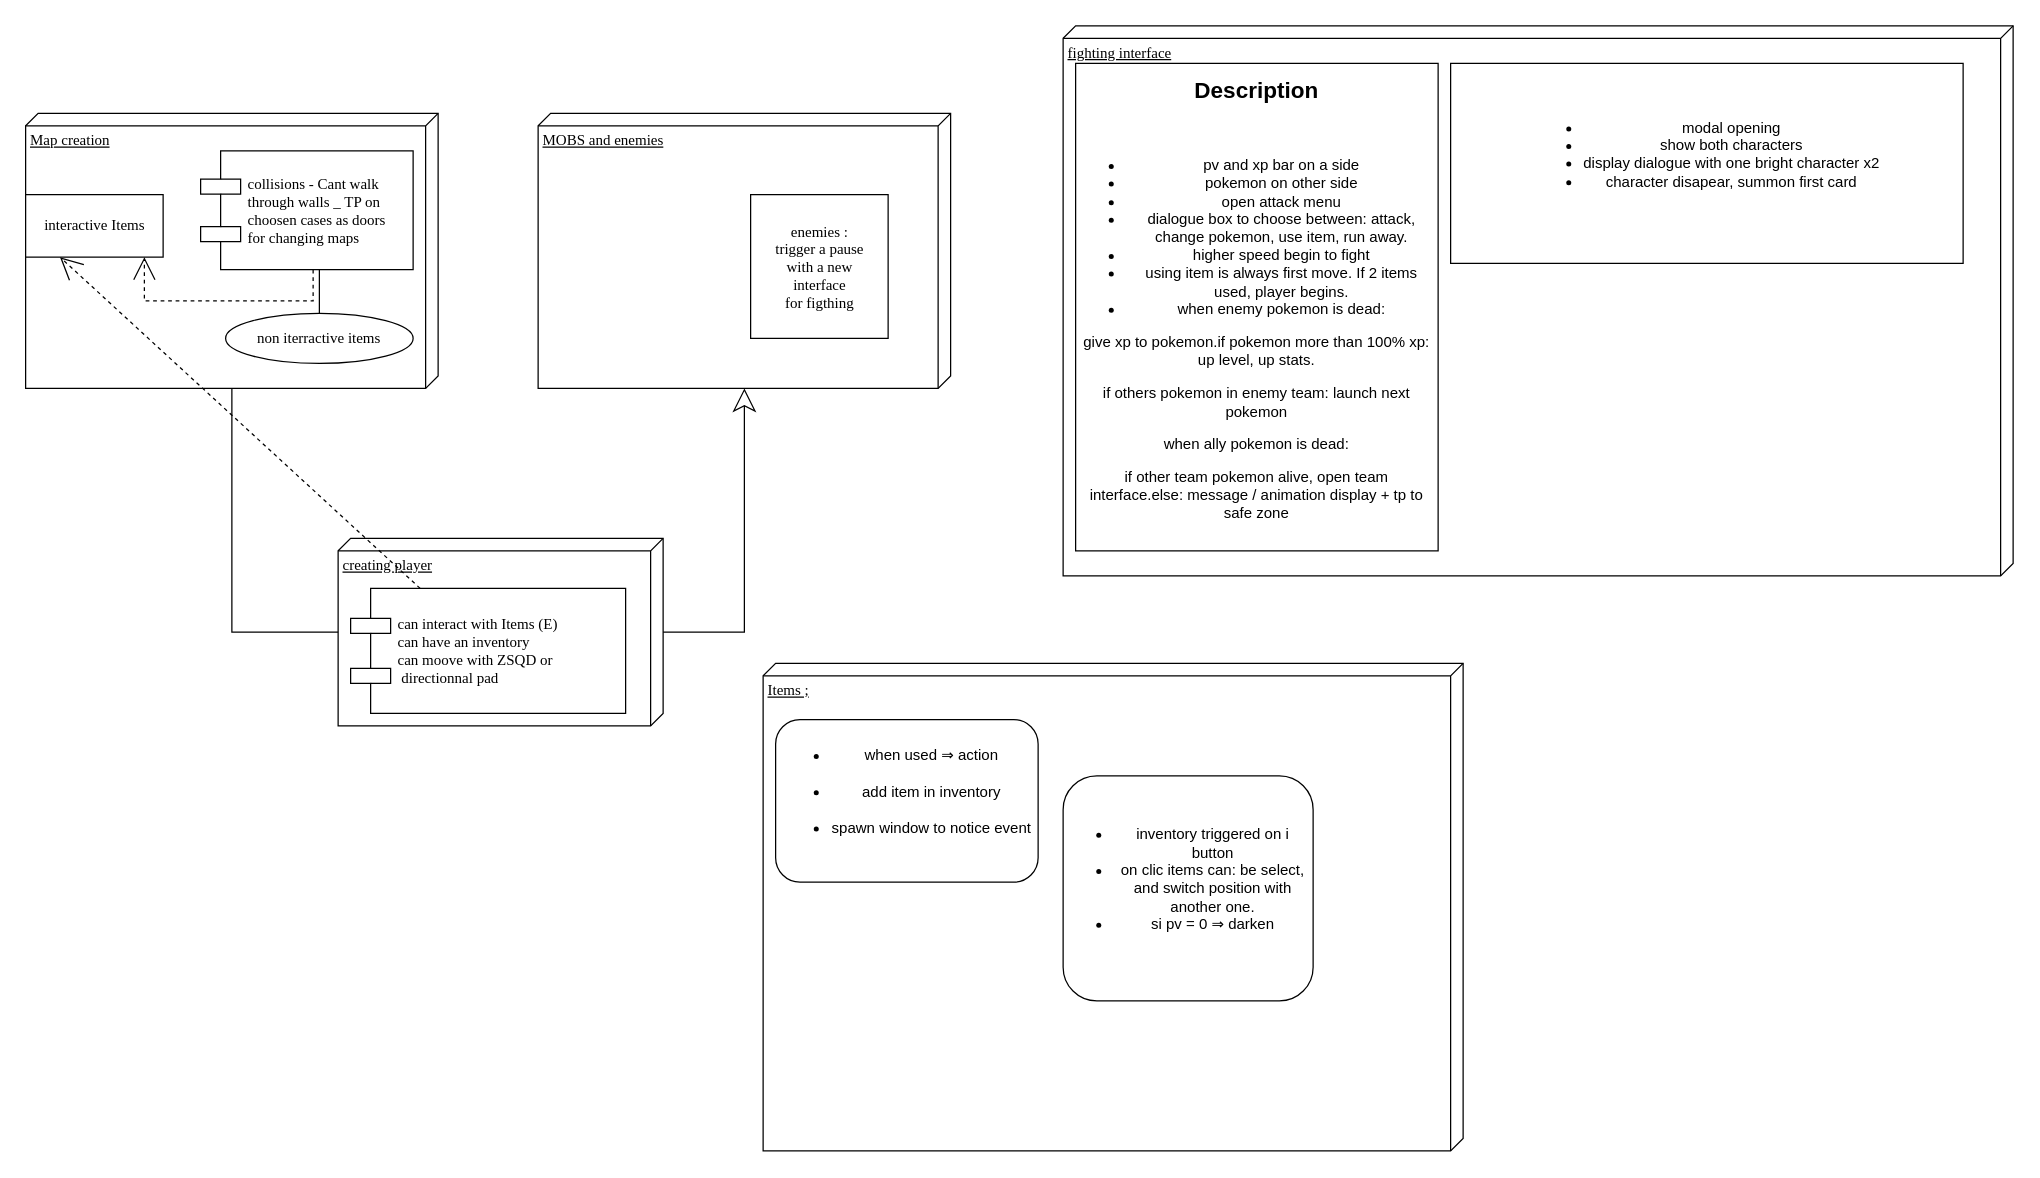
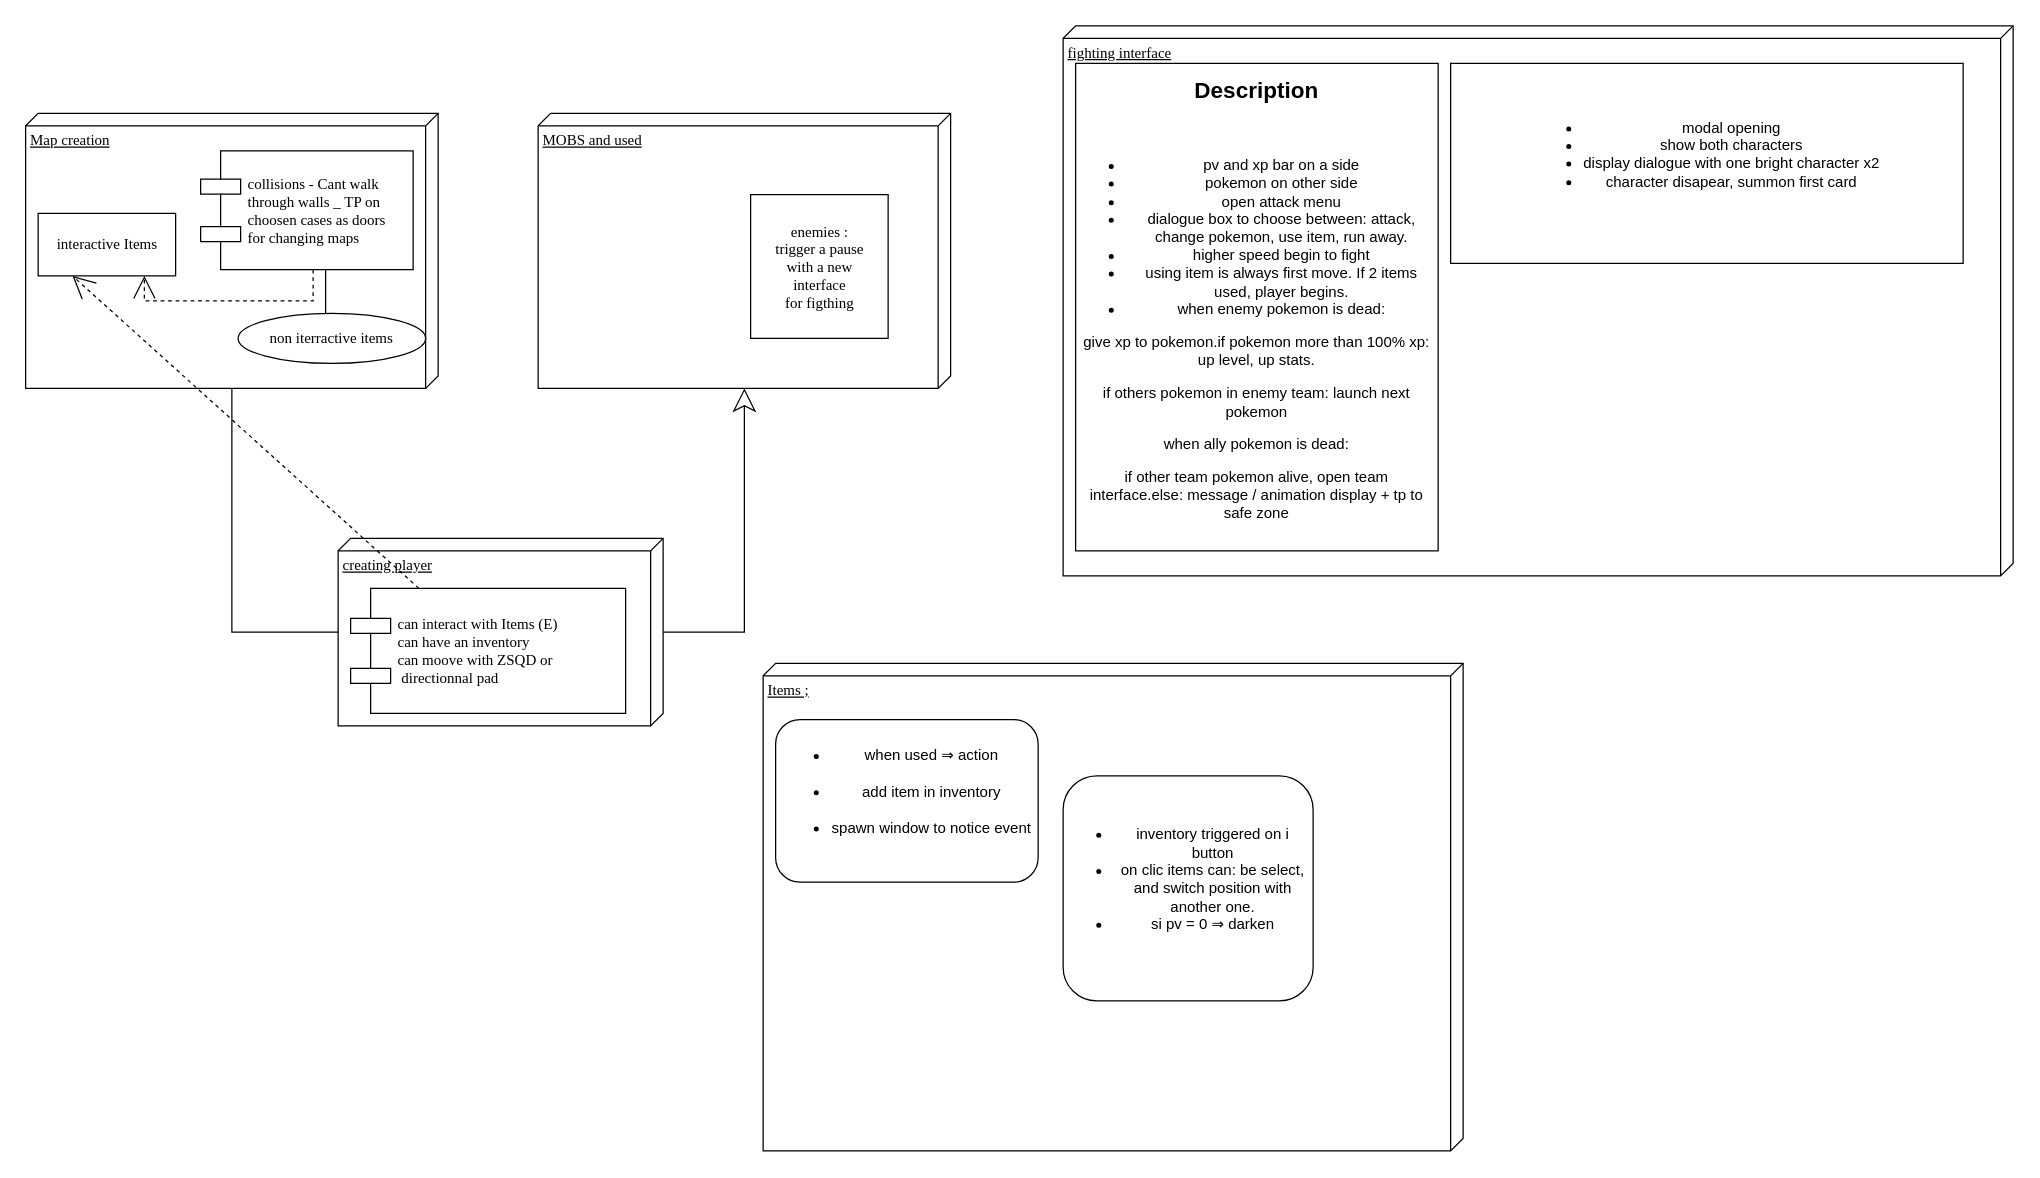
- <mxCell id="3" value="MOBS and enemies" style="verticalAlign=top;align=left;spacingTop=8;spacingLeft=2;spacingRight=12;shape=cube;size=10;direction=south;fontStyle=4;html=1;rounded=0;shadow=0;comic=0;labelBackgroundColor=none;strokeWidth=1;fontFamily=Verdana;fontSize=12" parent="1" vertex="1"><mxGeometry x="430" y="90" width="330" height="220" as="geometry" /></mxCell>
+ <mxCell id="3" value="MOBS and used" style="verticalAlign=top;align=left;spacingTop=8;spacingLeft=2;spacingRight=12;shape=cube;size=10;direction=south;fontStyle=4;html=1;rounded=0;shadow=0;comic=0;labelBackgroundColor=none;strokeWidth=1;fontFamily=Verdana;fontSize=12" parent="1" vertex="1"><mxGeometry x="430" y="90" width="330" height="220" as="geometry" /></mxCell>
- <mxCell id="5" value="interactive Items" style="html=1;rounded=0;shadow=0;comic=0;labelBackgroundColor=none;strokeWidth=1;fontFamily=Verdana;fontSize=12;align=center;" parent="1" vertex="1"><mxGeometry x="20" y="155" width="110" height="50" as="geometry" /></mxCell>
+ <mxCell id="5" value="interactive Items" style="html=1;rounded=0;shadow=0;comic=0;labelBackgroundColor=none;strokeWidth=1;fontFamily=Verdana;fontSize=12;align=center;" parent="1" vertex="1"><mxGeometry x="30" y="170" width="110" height="50" as="geometry" /></mxCell>
- <mxCell id="7" value="non iterractive items" style="ellipse;whiteSpace=wrap;html=1;rounded=0;shadow=0;comic=0;labelBackgroundColor=none;strokeWidth=1;fontFamily=Verdana;fontSize=12;align=center;" parent="1" vertex="1"><mxGeometry x="180" y="250" width="150" height="40" as="geometry" /></mxCell>
+ <mxCell id="7" value="non iterractive items" style="ellipse;whiteSpace=wrap;html=1;rounded=0;shadow=0;comic=0;labelBackgroundColor=none;strokeWidth=1;fontFamily=Verdana;fontSize=12;align=center;" parent="1" vertex="1"><mxGeometry x="190" y="250" width="150" height="40" as="geometry" /></mxCell>
